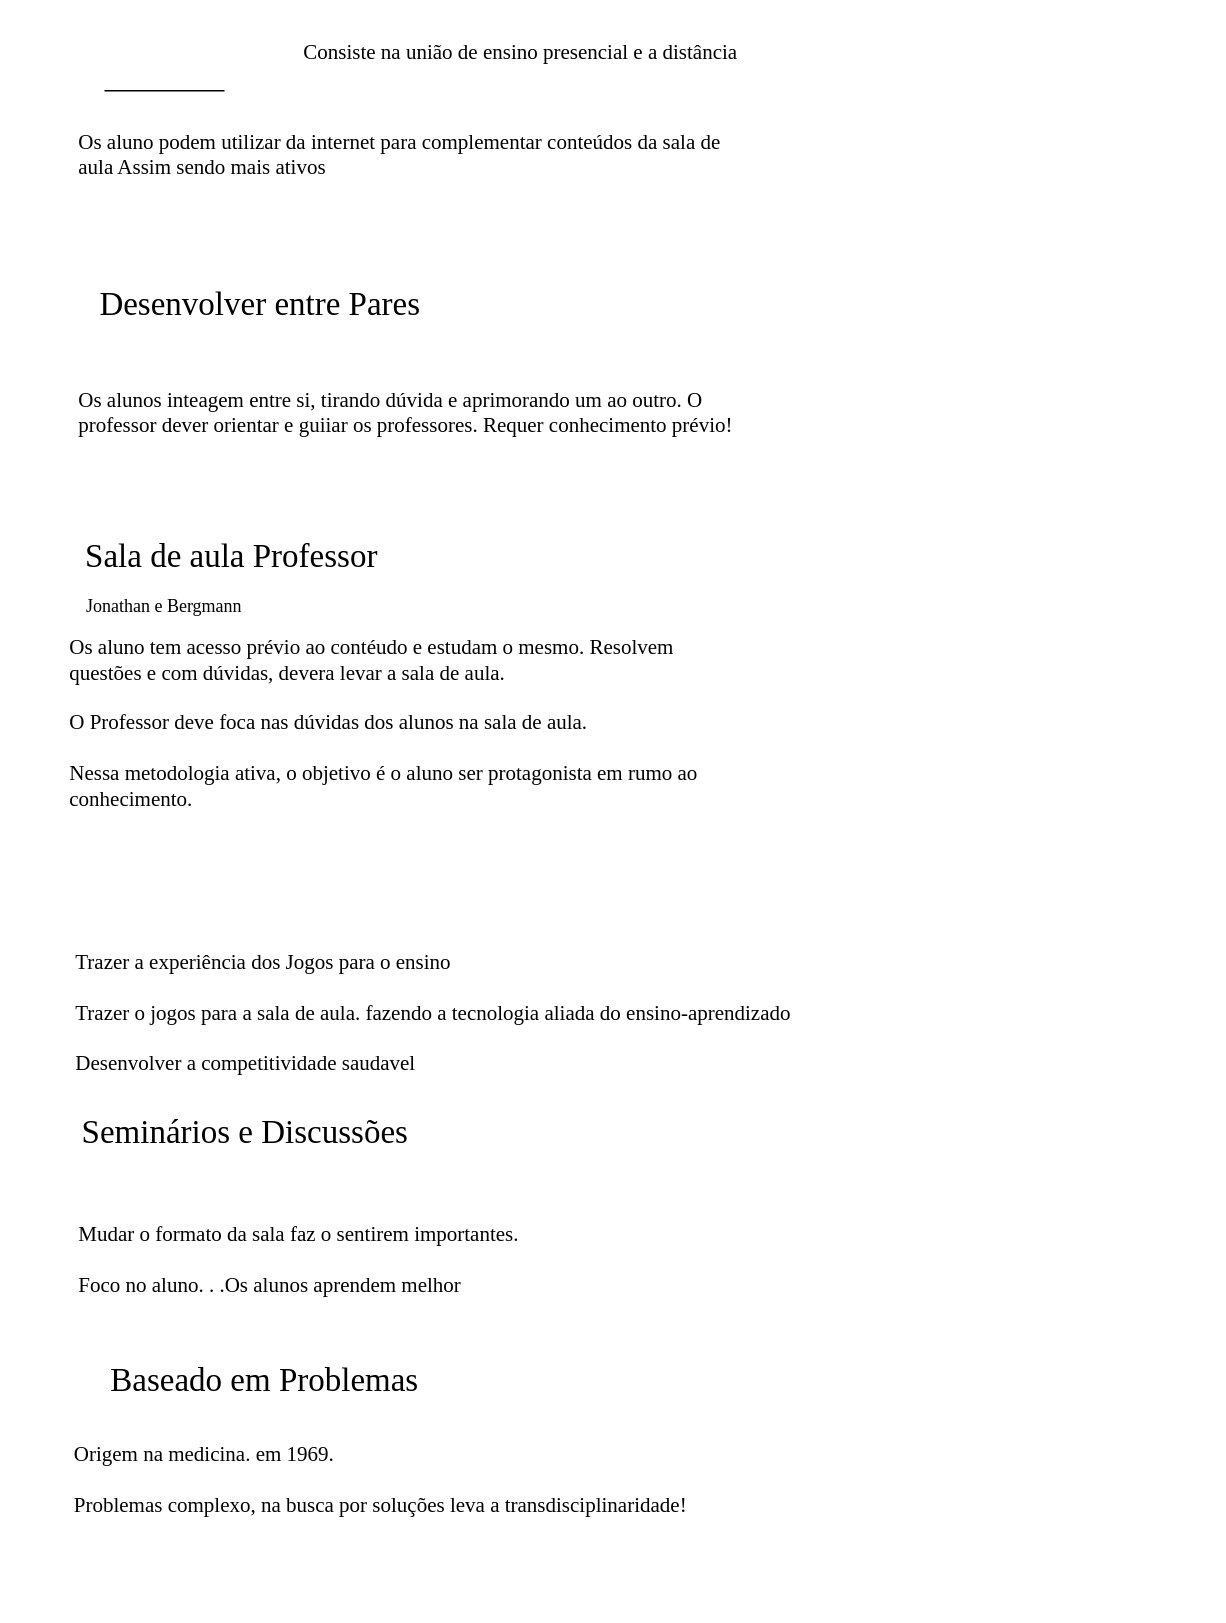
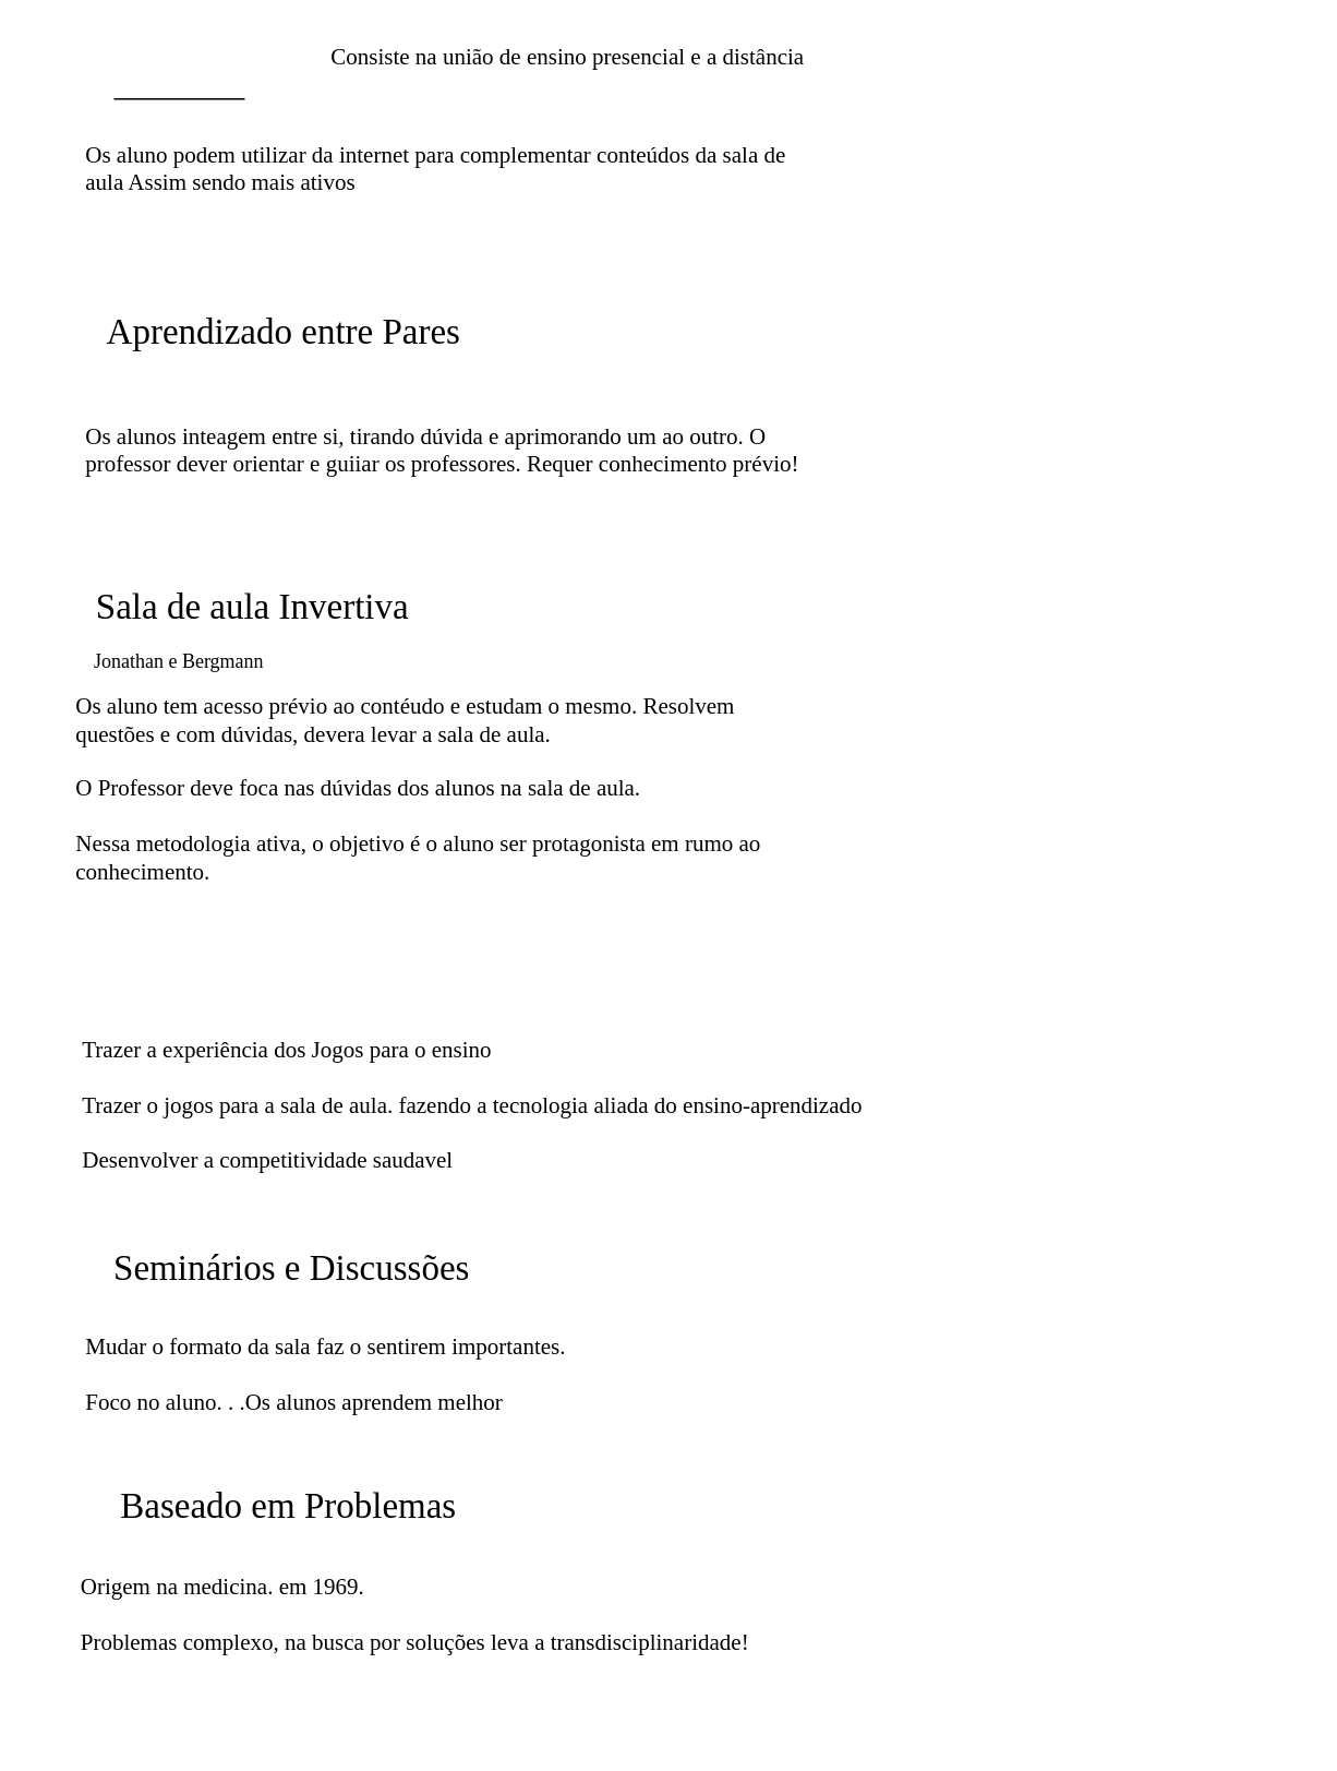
- <mxCell id="5" value="Desenvolver entre Pares" style="text;strokeColor=none;align=center;fillColor=none;html=1;verticalAlign=middle;whiteSpace=wrap;rounded=0;fontFamily=Architects Daughter;fontSource=https%3A%2F%2Ffonts.googleapis.com%2Fcss%3Ffamily%3DArchitects%2BDaughter;fontSize=22;" vertex="1" parent="1"><mxGeometry x="39" y="188" width="268" height="30" as="geometry" /></mxCell>
+ <mxCell id="5" value="Aprendizado entre Pares" style="text;strokeColor=none;align=center;fillColor=none;html=1;verticalAlign=middle;whiteSpace=wrap;rounded=0;fontFamily=Architects Daughter;fontSource=https%3A%2F%2Ffonts.googleapis.com%2Fcss%3Ffamily%3DArchitects%2BDaughter;fontSize=22;" vertex="1" parent="1"><mxGeometry x="39" y="188" width="268" height="30" as="geometry" /></mxCell>
- <mxCell id="7" value="Sala de aula Professor" style="text;strokeColor=none;align=center;fillColor=none;html=1;verticalAlign=middle;whiteSpace=wrap;rounded=0;fontFamily=Architects Daughter;fontSource=https%3A%2F%2Ffonts.googleapis.com%2Fcss%3Ffamily%3DArchitects%2BDaughter;fontSize=22;" vertex="1" parent="1"><mxGeometry x="20" y="356" width="268" height="30" as="geometry" /></mxCell>
+ <mxCell id="7" value="Sala de aula Invertiva" style="text;strokeColor=none;align=center;fillColor=none;html=1;verticalAlign=middle;whiteSpace=wrap;rounded=0;fontFamily=Architects Daughter;fontSource=https%3A%2F%2Ffonts.googleapis.com%2Fcss%3Ffamily%3DArchitects%2BDaughter;fontSize=22;" vertex="1" parent="1"><mxGeometry x="20" y="356" width="268" height="30" as="geometry" /></mxCell>
- <mxCell id="11" value="Seminários e Discussões" style="text;strokeColor=none;align=center;fillColor=none;html=1;verticalAlign=middle;whiteSpace=wrap;rounded=0;fontFamily=Architects Daughter;fontSource=https%3A%2F%2Ffonts.googleapis.com%2Fcss%3Ffamily%3DArchitects%2BDaughter;fontSize=22;" vertex="1" parent="1"><mxGeometry x="24" y="740" width="277.5" height="30" as="geometry" /></mxCell>
+ <mxCell id="11" value="Seminários e Discussões" style="text;strokeColor=none;align=center;fillColor=none;html=1;verticalAlign=middle;whiteSpace=wrap;rounded=0;fontFamily=Architects Daughter;fontSource=https%3A%2F%2Ffonts.googleapis.com%2Fcss%3Ffamily%3DArchitects%2BDaughter;fontSize=22;" vertex="1" parent="1"><mxGeometry x="39" y="760" width="277.5" height="30" as="geometry" /></mxCell>
